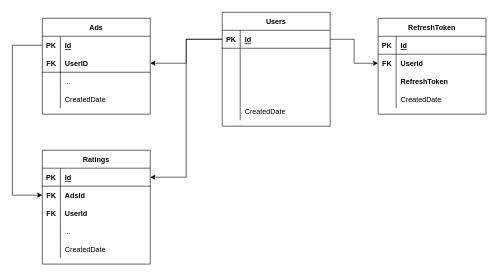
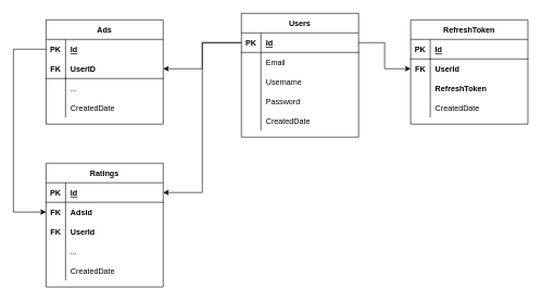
+ <mxCell id="21" value="Email" style="shape=partialRectangle;connectable=0;fillColor=none;top=0;left=0;bottom=0;right=0;align=left;spacingLeft=6;overflow=hidden;" vertex="1" parent="19"><mxGeometry x="30" width="150" height="30" as="geometry" /></mxCell>
+ <mxCell id="24" value="Username" style="shape=partialRectangle;connectable=0;fillColor=none;top=0;left=0;bottom=0;right=0;align=left;spacingLeft=6;overflow=hidden;" vertex="1" parent="22"><mxGeometry x="30" width="150" height="30" as="geometry" /></mxCell>
+ <mxCell id="27" value="Password" style="shape=partialRectangle;connectable=0;fillColor=none;top=0;left=0;bottom=0;right=0;align=left;spacingLeft=6;overflow=hidden;" vertex="1" parent="25"><mxGeometry x="30" width="150" height="30" as="geometry" /></mxCell>
